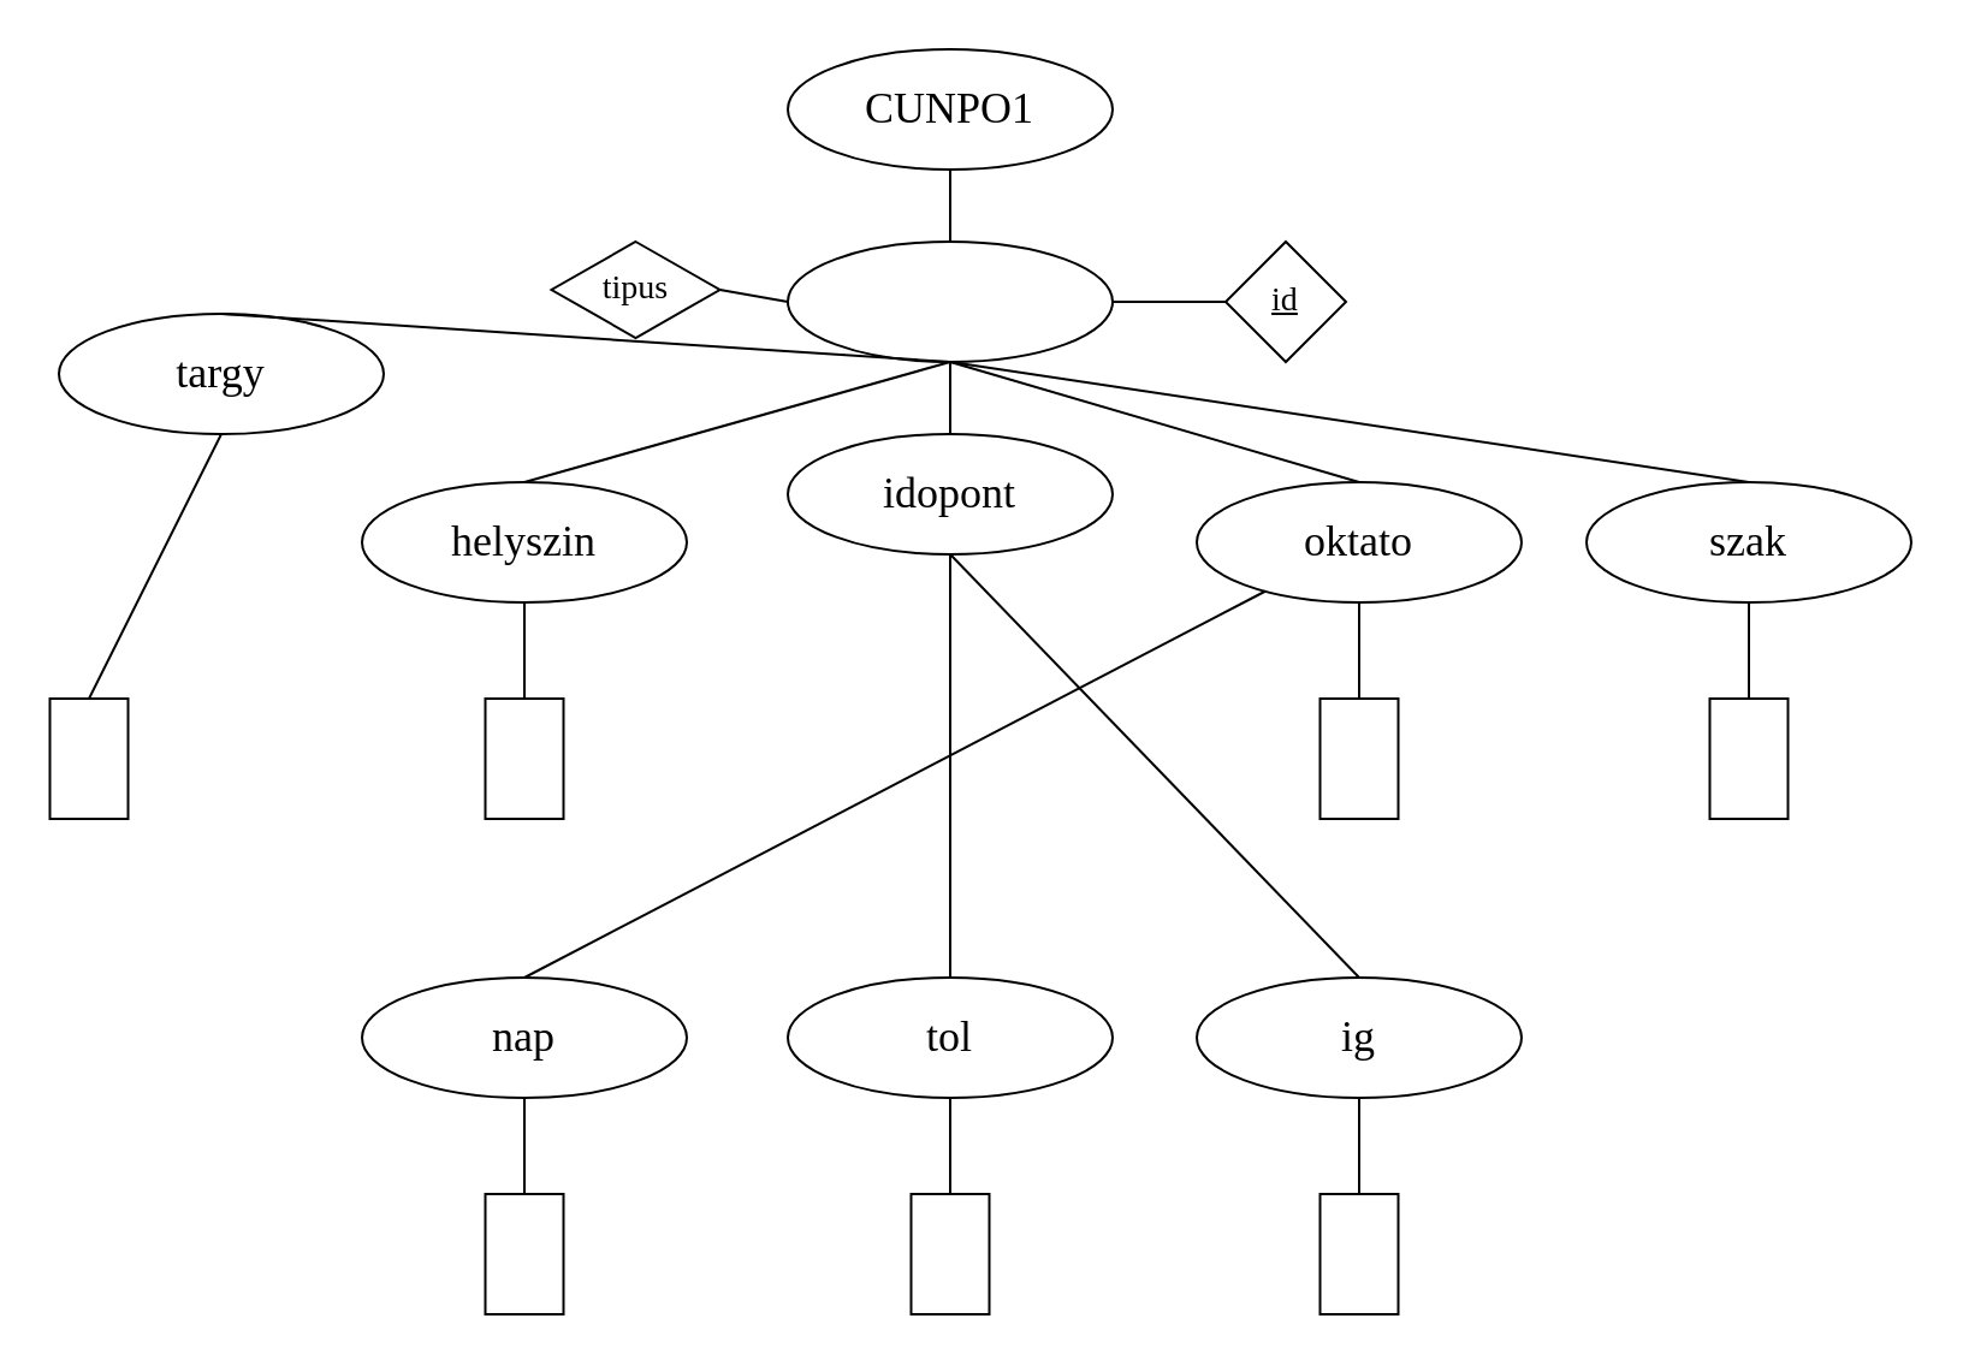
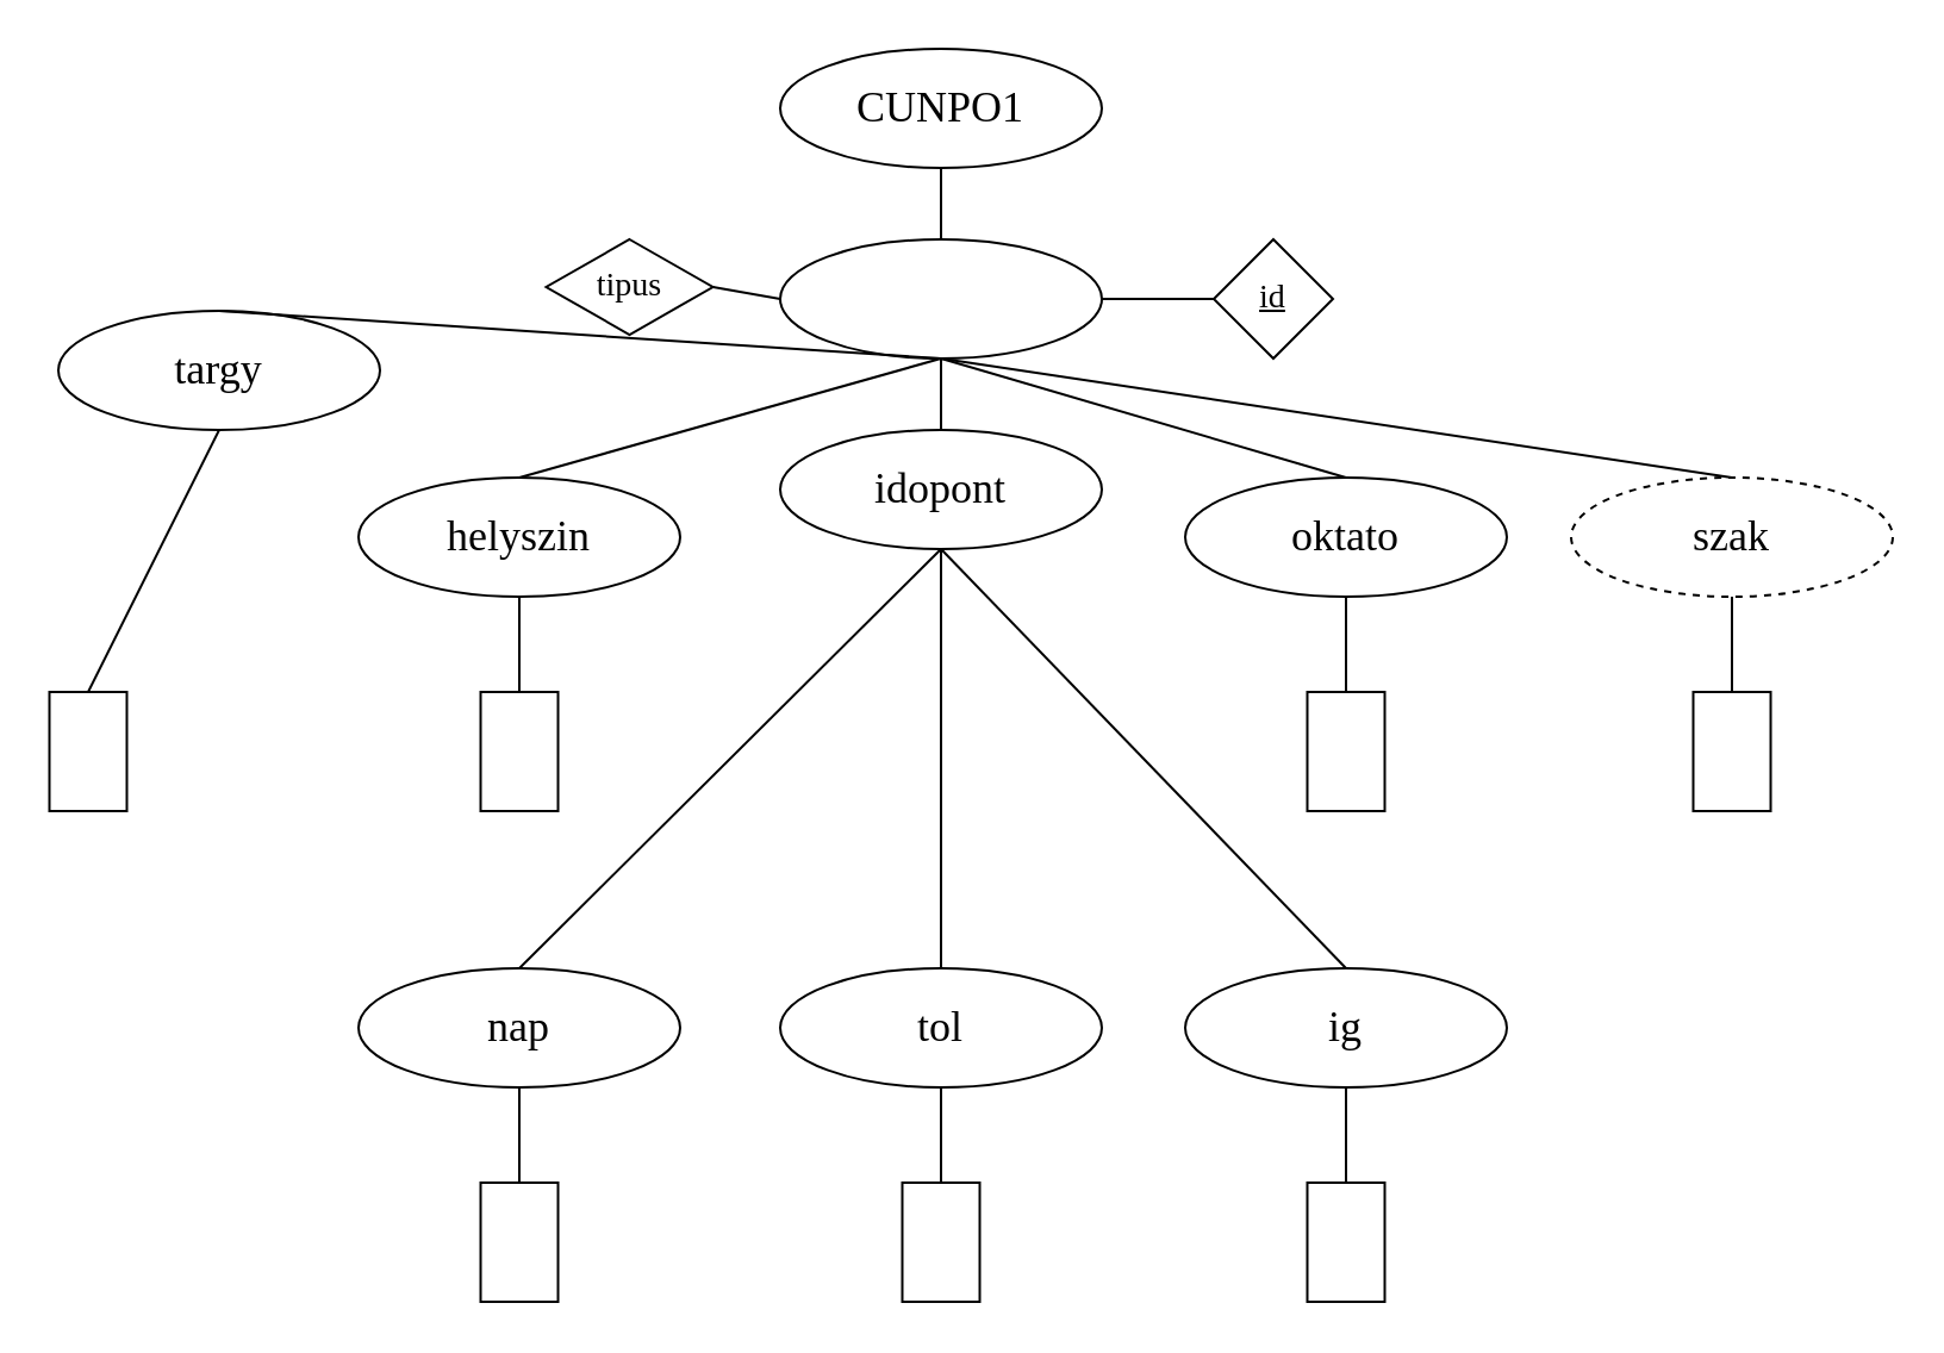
- <mxCell id="9" value="szak" style="ellipse;whiteSpace=wrap;html=1;fontSize=18;fontFamily=Times New Roman;" vertex="1" parent="1"><mxGeometry x="659" y="200" width="135" height="50" as="geometry" /></mxCell>
+ <mxCell id="9" value="szak" style="ellipse;whiteSpace=wrap;html=1;fontSize=18;fontFamily=Times New Roman;dashed=1;" vertex="1" parent="1"><mxGeometry x="659" y="200" width="135" height="50" as="geometry" /></mxCell>
- <mxCell id="18" value="" style="endArrow=none;html=1;rounded=0;exitX=0.5;exitY=0;exitDx=0;exitDy=0;fontSize=18;fontFamily=Times New Roman;" edge="1" parent="1" source="10" target="6"><mxGeometry width="50" height="50" relative="1" as="geometry"><mxPoint x="605" y="240" as="sourcePoint" /><mxPoint x="435" y="190" as="targetPoint" /></mxGeometry></mxCell>
+ <mxCell id="18" value="" style="endArrow=none;html=1;rounded=0;exitX=0.5;exitY=0;exitDx=0;exitDy=0;entryX=0.5;entryY=1;entryDx=0;entryDy=0;fontSize=18;fontFamily=Times New Roman;" edge="1" parent="1" source="10" target="7"><mxGeometry width="50" height="50" relative="1" as="geometry"><mxPoint x="605" y="240" as="sourcePoint" /><mxPoint x="435" y="190" as="targetPoint" /></mxGeometry></mxCell>
